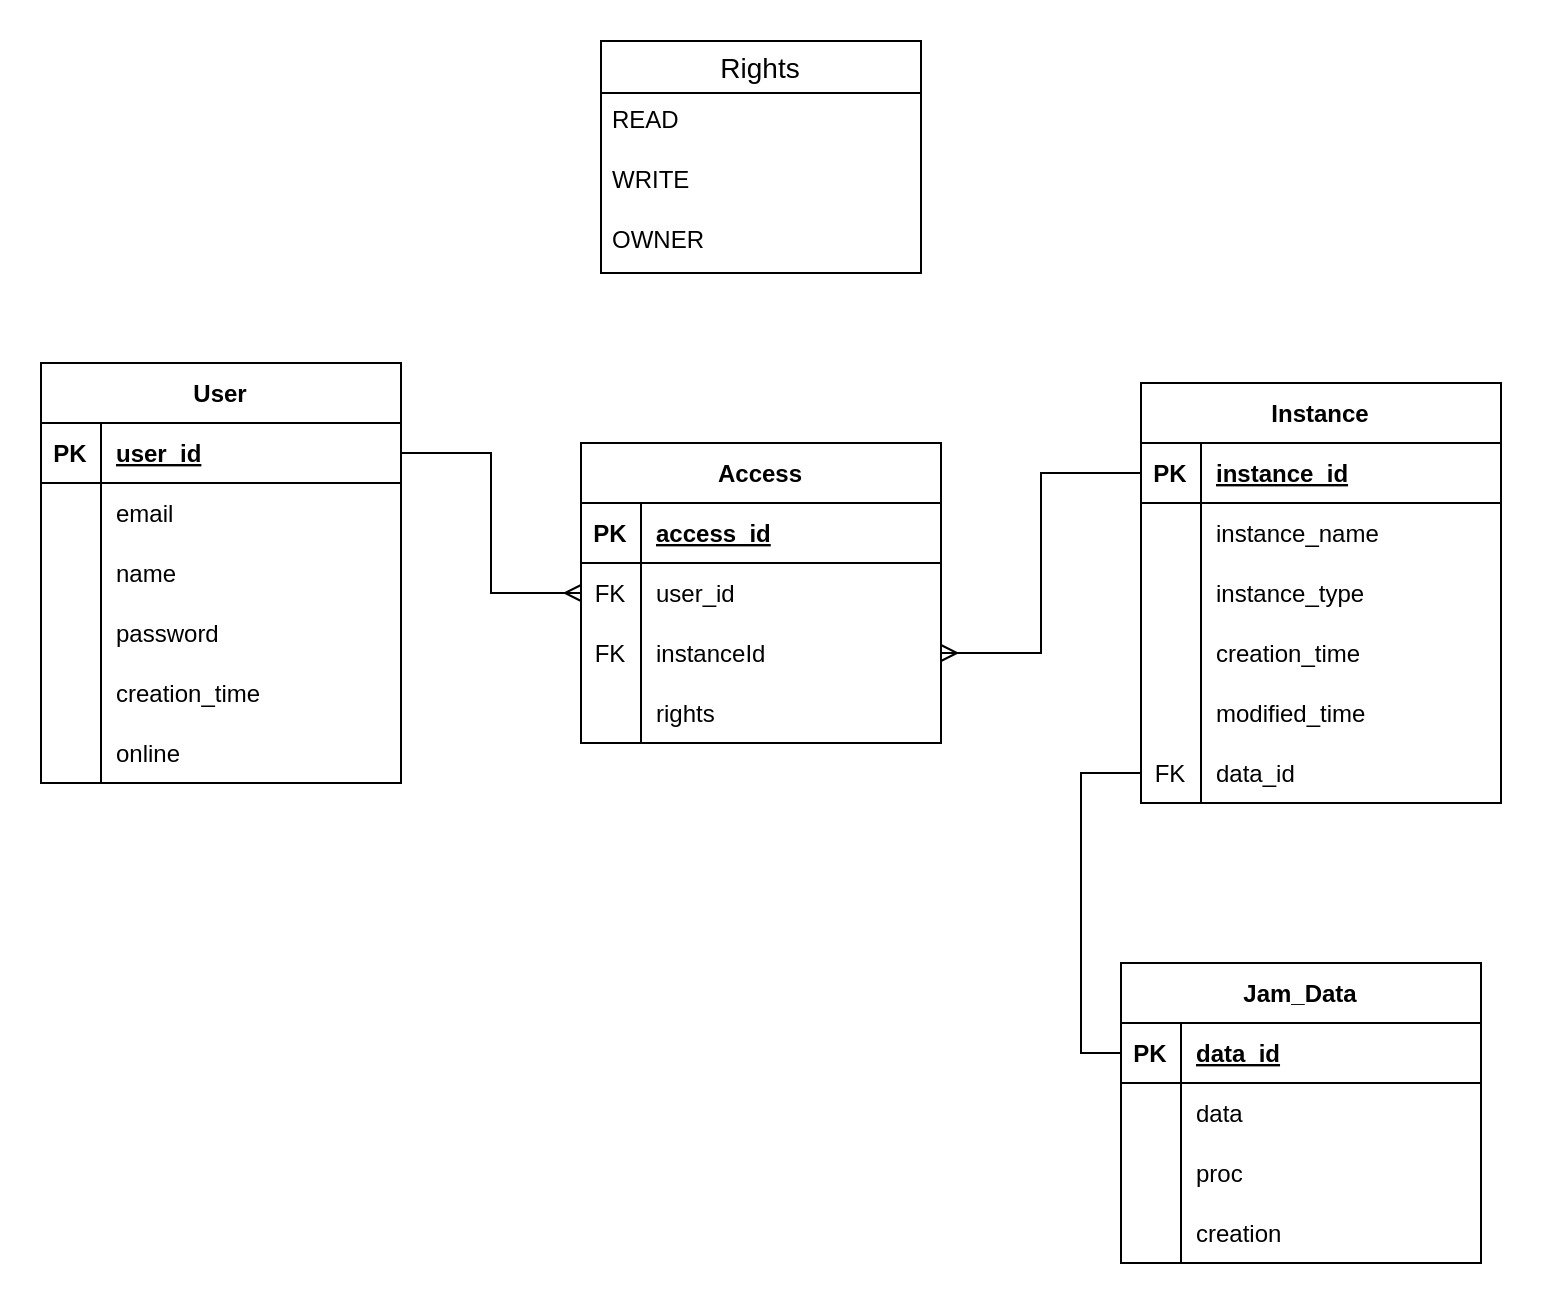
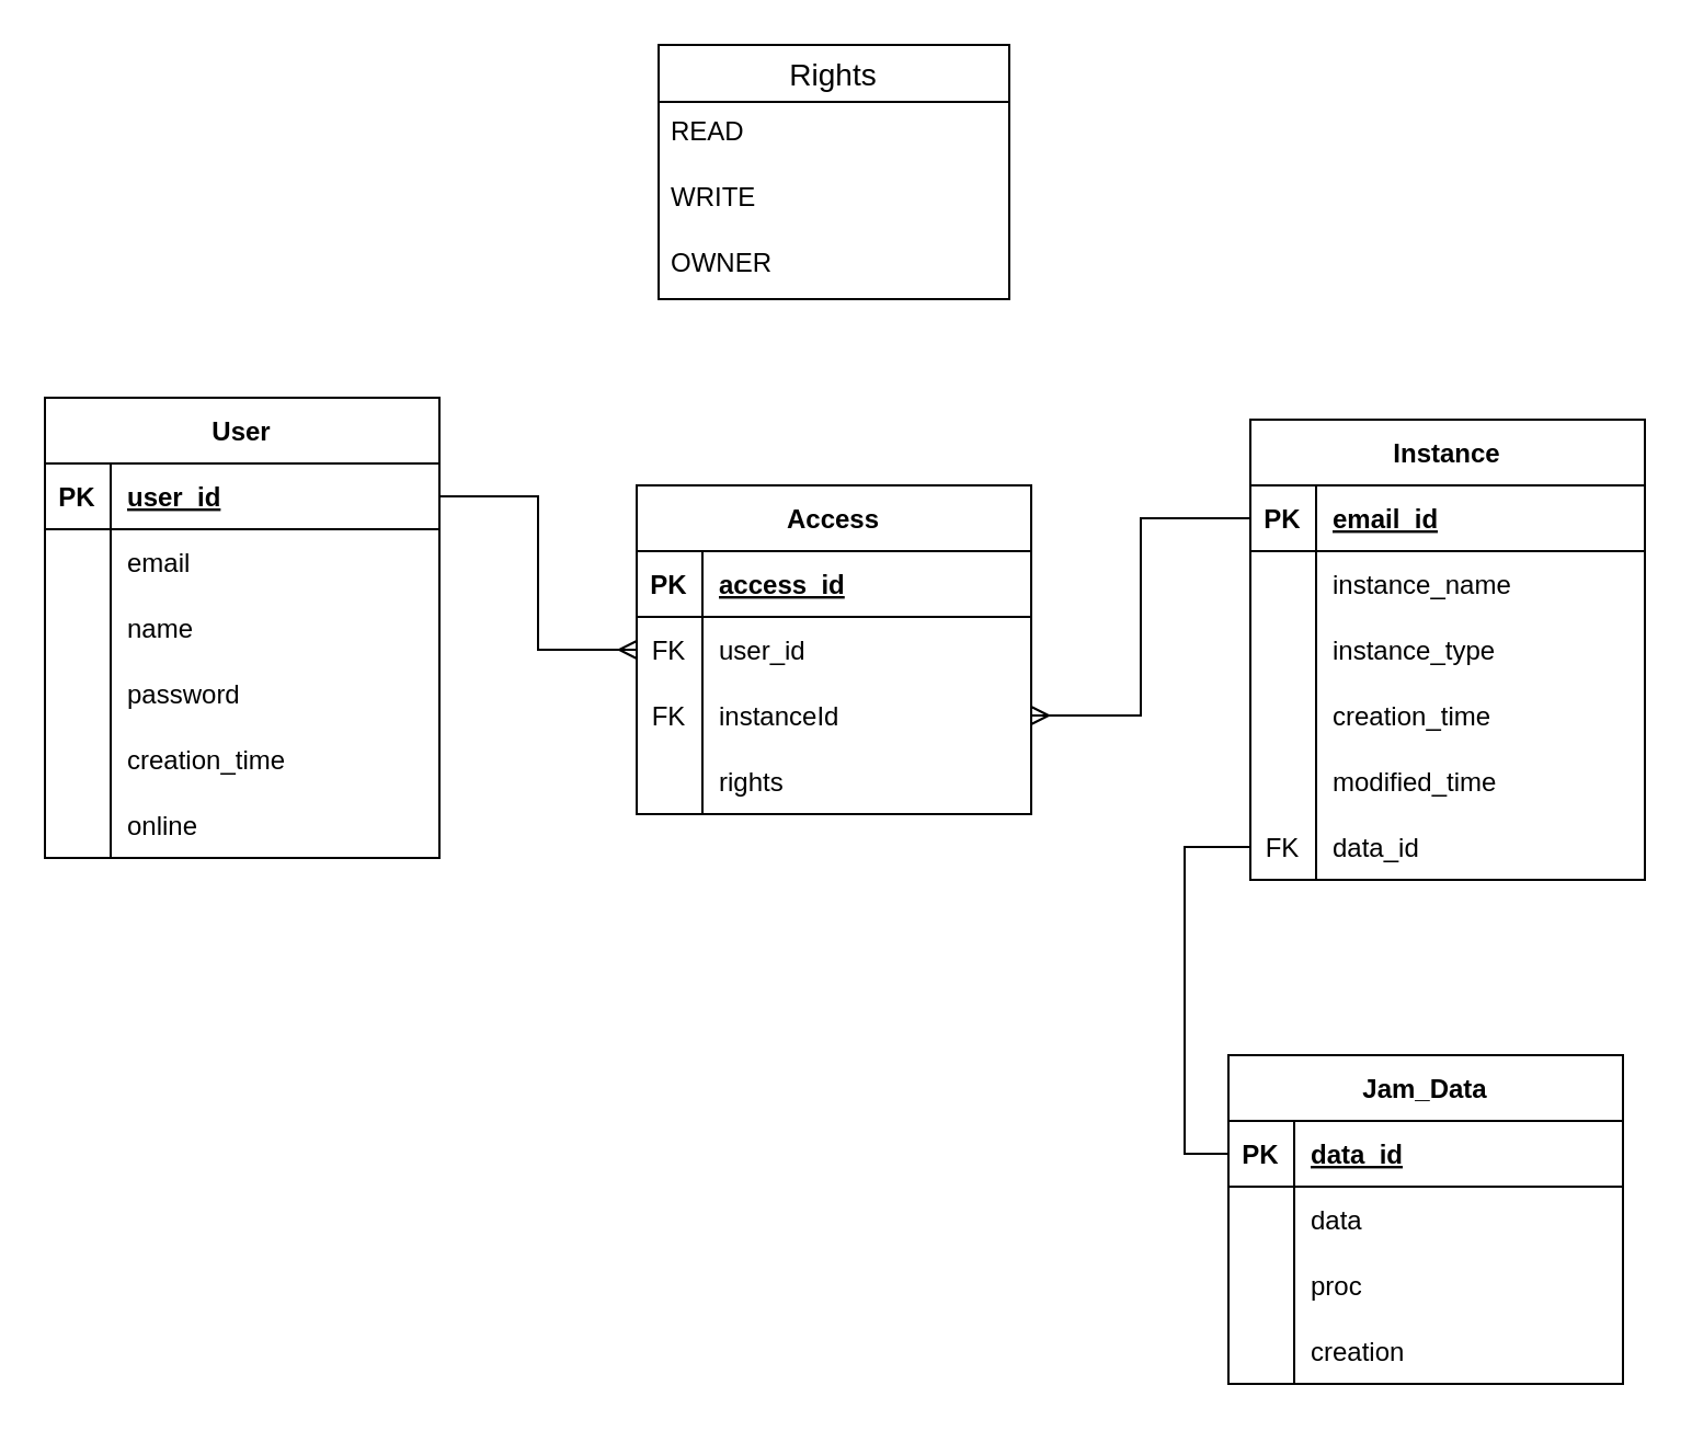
- <mxCell id="38" value="instance_id" style="shape=partialRectangle;connectable=0;fillColor=none;top=0;left=0;bottom=0;right=0;align=left;spacingLeft=6;fontStyle=5;overflow=hidden;" vertex="1" parent="36"><mxGeometry x="30" width="150" height="30" as="geometry"><mxRectangle width="150" height="30" as="alternateBounds" /></mxGeometry></mxCell>
+ <mxCell id="38" value="email_id" style="shape=partialRectangle;connectable=0;fillColor=none;top=0;left=0;bottom=0;right=0;align=left;spacingLeft=6;fontStyle=5;overflow=hidden;" vertex="1" parent="36"><mxGeometry x="30" width="150" height="30" as="geometry"><mxRectangle width="150" height="30" as="alternateBounds" /></mxGeometry></mxCell>
